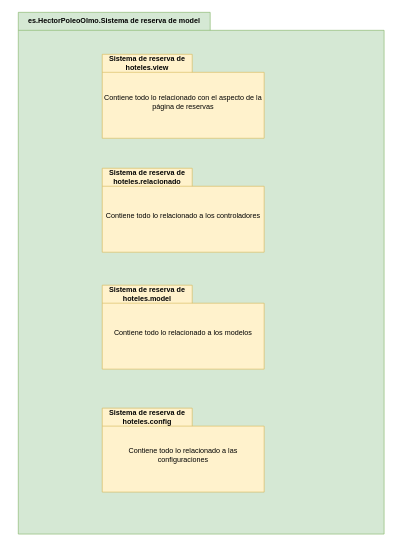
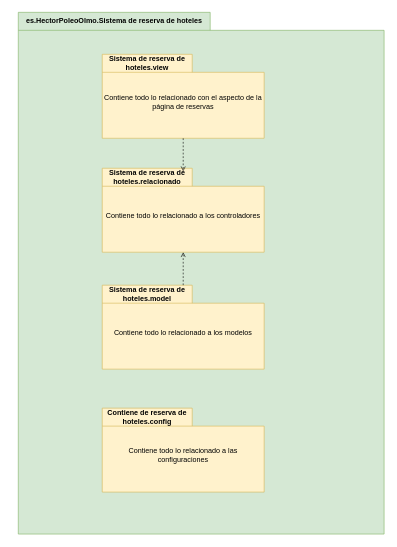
- <mxCell id="3" value="&lt;b&gt;es.HectorPoleoOlmo.Sistema de reserva de model&lt;/b&gt;" style="text;html=1;align=center;verticalAlign=middle;whiteSpace=wrap;rounded=0;" vertex="1" parent="1"><mxGeometry x="20" y="20" width="340" height="30" as="geometry" /></mxCell>
+ <mxCell id="3" value="&lt;b&gt;es.HectorPoleoOlmo.Sistema de reserva de hoteles&lt;/b&gt;" style="text;html=1;align=center;verticalAlign=middle;whiteSpace=wrap;rounded=0;" vertex="1" parent="1"><mxGeometry x="20" y="20" width="340" height="30" as="geometry" /></mxCell>
+ <mxCell id="13" style="edgeStyle=orthogonalEdgeStyle;rounded=0;orthogonalLoop=1;jettySize=auto;html=1;entryX=0.5;entryY=0.036;entryDx=0;entryDy=0;entryPerimeter=0;dashed=1;endArrow=open;endFill=0;" edge="1" parent="1" source="4" target="6"><mxGeometry relative="1" as="geometry" /></mxCell>
+ <mxCell id="12" style="edgeStyle=orthogonalEdgeStyle;rounded=0;orthogonalLoop=1;jettySize=auto;html=1;entryX=0.5;entryY=1;entryDx=0;entryDy=0;entryPerimeter=0;dashed=1;endArrow=open;endFill=0;" edge="1" parent="1" source="8" target="6"><mxGeometry relative="1" as="geometry" /></mxCell>
- <mxCell id="10" value="&lt;b&gt;Sistema de reserva de hoteles.config&lt;/b&gt;" style="shape=folder;fontStyle=1;tabWidth=150;tabHeight=30;tabPosition=left;html=1;boundedLbl=1;labelInHeader=1;container=1;collapsible=0;whiteSpace=wrap;fillColor=#fff2cc;strokeColor=#d6b656;" vertex="1" parent="1"><mxGeometry x="170" y="680" width="270" height="140" as="geometry" /></mxCell>
+ <mxCell id="10" value="&lt;b&gt;Contiene de reserva de hoteles.config&lt;/b&gt;" style="shape=folder;fontStyle=1;tabWidth=150;tabHeight=30;tabPosition=left;html=1;boundedLbl=1;labelInHeader=1;container=1;collapsible=0;whiteSpace=wrap;fillColor=#fff2cc;strokeColor=#d6b656;" vertex="1" parent="1"><mxGeometry x="170" y="680" width="270" height="140" as="geometry" /></mxCell>
